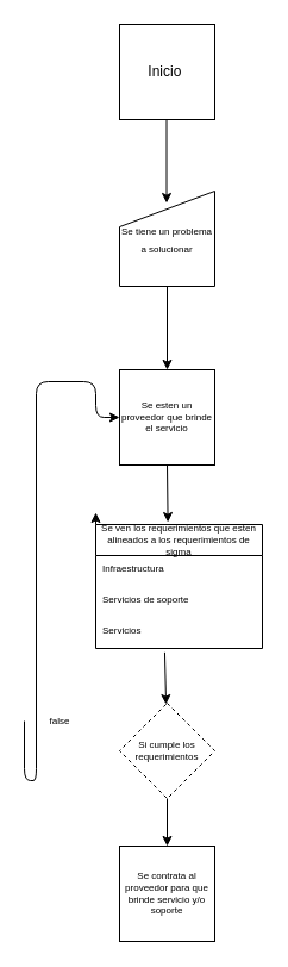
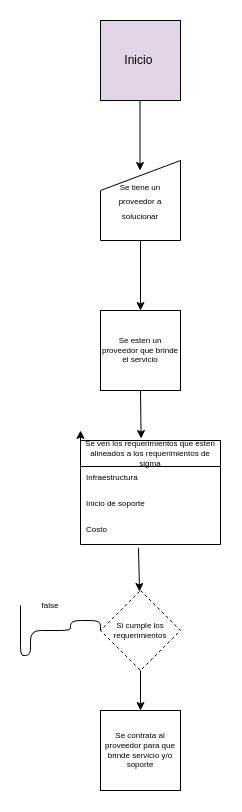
- <mxCell id="2" value="Inicio&amp;nbsp;" style="whiteSpace=wrap;html=1;aspect=fixed;" vertex="1" parent="1"><mxGeometry x="100" y="20" width="80" height="80" as="geometry" /></mxCell>
+ <mxCell id="2" value="Inicio&amp;nbsp;" style="whiteSpace=wrap;html=1;aspect=fixed;fillColor=#e1d5e7;" vertex="1" parent="1"><mxGeometry x="100" y="20" width="80" height="80" as="geometry" /></mxCell>
- <mxCell id="4" value="&lt;font style=&quot;font-size: 8px&quot;&gt;Se tiene un problema a solucionar&lt;/font&gt;" style="shape=manualInput;whiteSpace=wrap;html=1;" vertex="1" parent="1"><mxGeometry x="100" y="160" width="80" height="80" as="geometry" /></mxCell>
+ <mxCell id="4" value="&lt;font style=&quot;font-size: 8px&quot;&gt;Se tiene un proveedor a solucionar&lt;/font&gt;" style="shape=manualInput;whiteSpace=wrap;html=1;" vertex="1" parent="1"><mxGeometry x="100" y="160" width="80" height="80" as="geometry" /></mxCell>
- <mxCell id="15" value="" style="edgeStyle=segmentEdgeStyle;endArrow=classic;html=1;fontSize=8;entryX=0;entryY=0.5;entryDx=0;entryDy=0;exitX=0;exitY=0.5;exitDx=0;exitDy=0;startArrow=none;" edge="1" parent="1" source="16" target="6"><mxGeometry width="50" height="50" relative="1" as="geometry"><mxPoint x="120" y="660" as="sourcePoint" /><mxPoint x="170" y="610" as="targetPoint" /><Array as="points"><mxPoint x="30" y="655" /><mxPoint x="30" y="320" /><mxPoint x="80" y="320" /><mxPoint x="80" y="350" /></Array></mxGeometry></mxCell>
- <mxCell id="10" value="Servicios de soporte" style="text;strokeColor=none;fillColor=none;align=left;verticalAlign=top;spacingLeft=4;spacingRight=4;overflow=hidden;rotatable=0;points=[[0,0.5],[1,0.5]];portConstraint=eastwest;fontSize=8;" vertex="1" parent="8"><mxGeometry y="52" width="140" height="26" as="geometry" /></mxCell>
+ <mxCell id="10" value="Inicio de soporte" style="text;strokeColor=none;fillColor=none;align=left;verticalAlign=top;spacingLeft=4;spacingRight=4;overflow=hidden;rotatable=0;points=[[0,0.5],[1,0.5]];portConstraint=eastwest;fontSize=8;" vertex="1" parent="8"><mxGeometry y="52" width="140" height="26" as="geometry" /></mxCell>
- <mxCell id="11" value="Servicios" style="text;strokeColor=none;fillColor=none;align=left;verticalAlign=top;spacingLeft=4;spacingRight=4;overflow=hidden;rotatable=0;points=[[0,0.5],[1,0.5]];portConstraint=eastwest;fontSize=8;" vertex="1" parent="8"><mxGeometry y="78" width="140" height="26" as="geometry" /></mxCell>
+ <mxCell id="11" value="Costo" style="text;strokeColor=none;fillColor=none;align=left;verticalAlign=top;spacingLeft=4;spacingRight=4;overflow=hidden;rotatable=0;points=[[0,0.5],[1,0.5]];portConstraint=eastwest;fontSize=8;" vertex="1" parent="8"><mxGeometry y="78" width="140" height="26" as="geometry" /></mxCell>
+ <mxCell id="17" value="" style="edgeStyle=segmentEdgeStyle;endArrow=none;html=1;fontSize=8;entryX=0;entryY=0.5;entryDx=0;entryDy=0;exitX=0;exitY=0.5;exitDx=0;exitDy=0;" edge="1" parent="1" source="13" target="16"><mxGeometry width="50" height="50" relative="1" as="geometry"><mxPoint x="100" y="630" as="sourcePoint" /><mxPoint x="80" y="505" as="targetPoint" /><Array as="points"><mxPoint x="100" y="620" /><mxPoint x="70" y="620" /><mxPoint x="70" y="630" /><mxPoint x="30" y="630" /><mxPoint x="30" y="655" /></Array></mxGeometry></mxCell>
